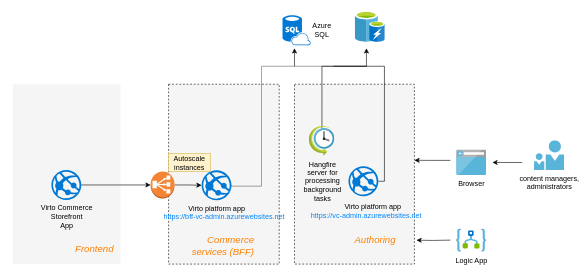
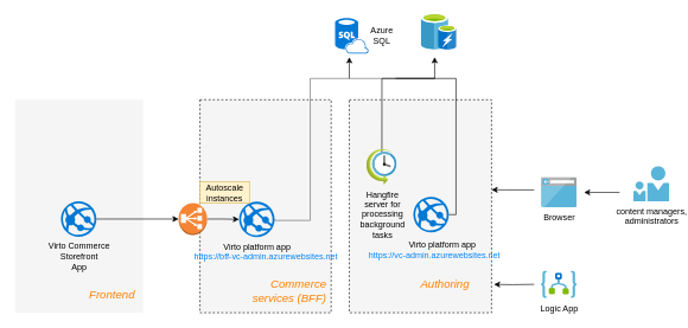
- <mxCell id="10" value="Commerce services (BFF)" style="text;html=1;strokeColor=none;fillColor=none;align=right;verticalAlign=middle;whiteSpace=wrap;rounded=0;fontSize=16;fontColor=#FF8000;fontStyle=2" parent="1" vertex="1"><mxGeometry x="295" y="400" width="130" height="20" as="geometry" /></mxCell>
+ <mxCell id="10" value="Commerce services (BFF)" style="text;html=1;strokeColor=none;fillColor=none;align=right;verticalAlign=middle;whiteSpace=wrap;rounded=0;fontSize=16;fontColor=#FF8000;fontStyle=2" parent="1" vertex="1"><mxGeometry x="330" y="400" width="130" height="20" as="geometry" /></mxCell>
